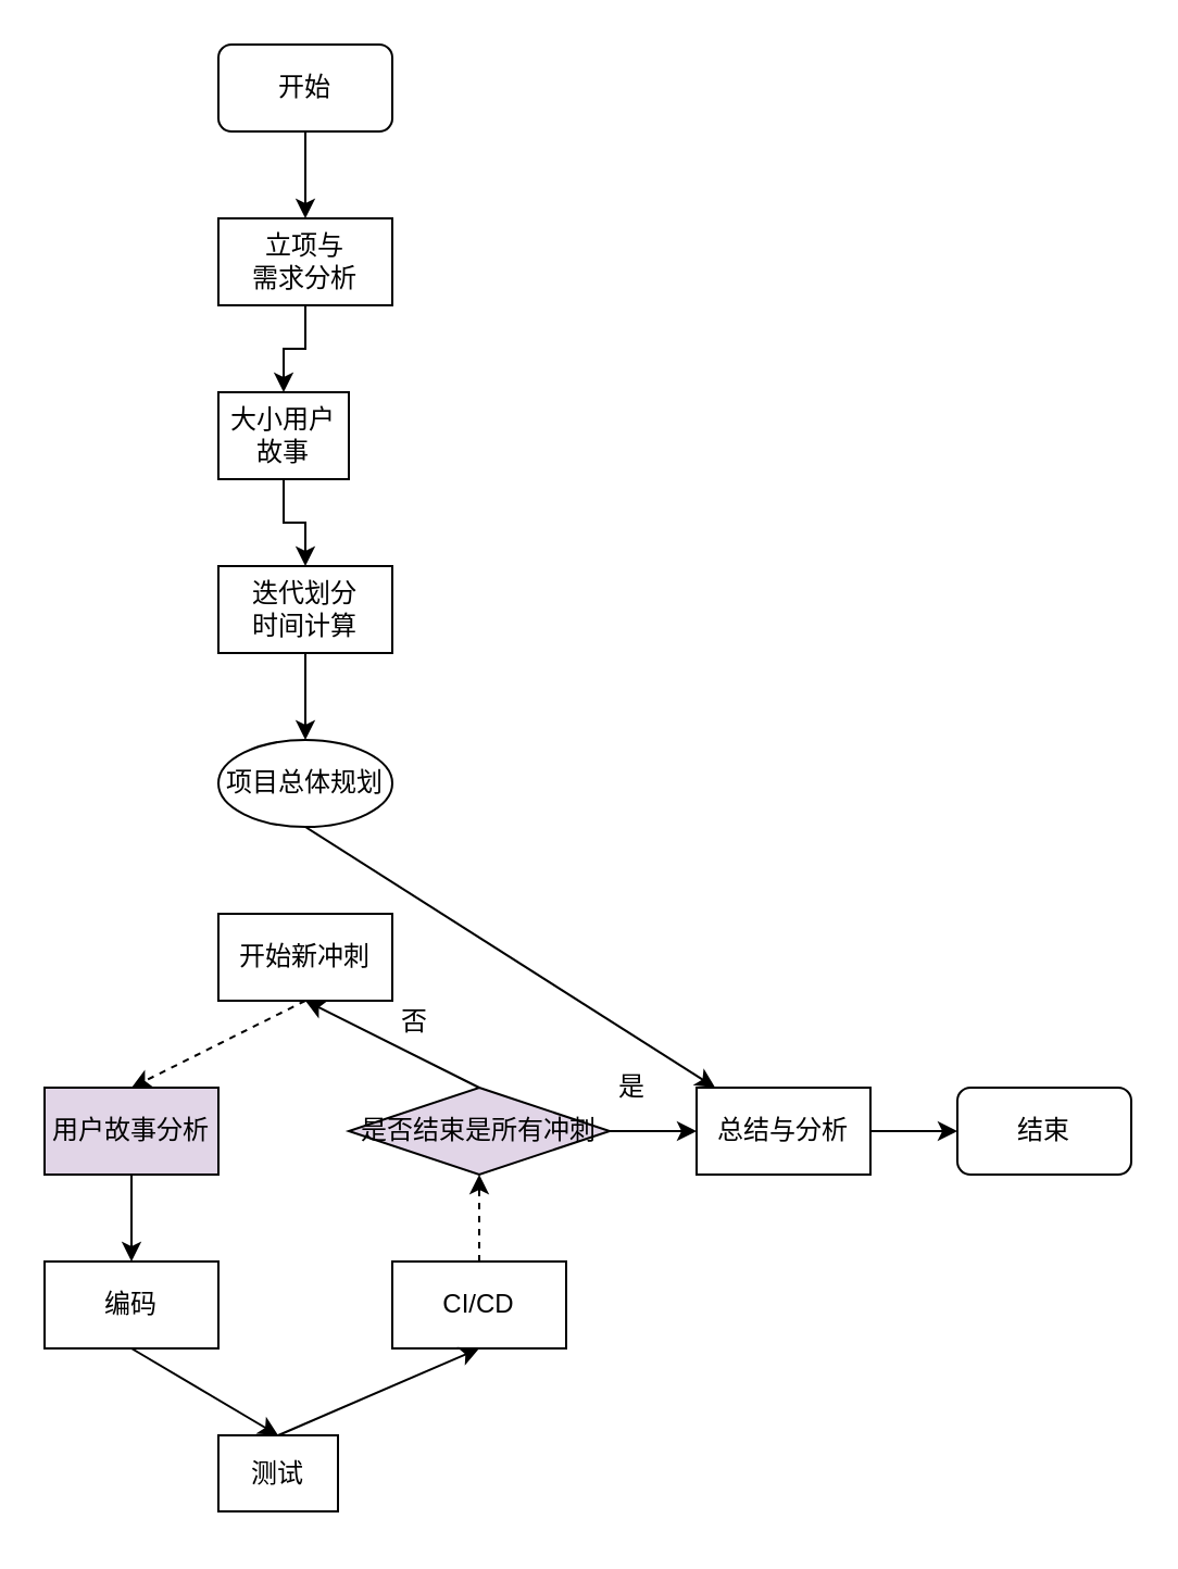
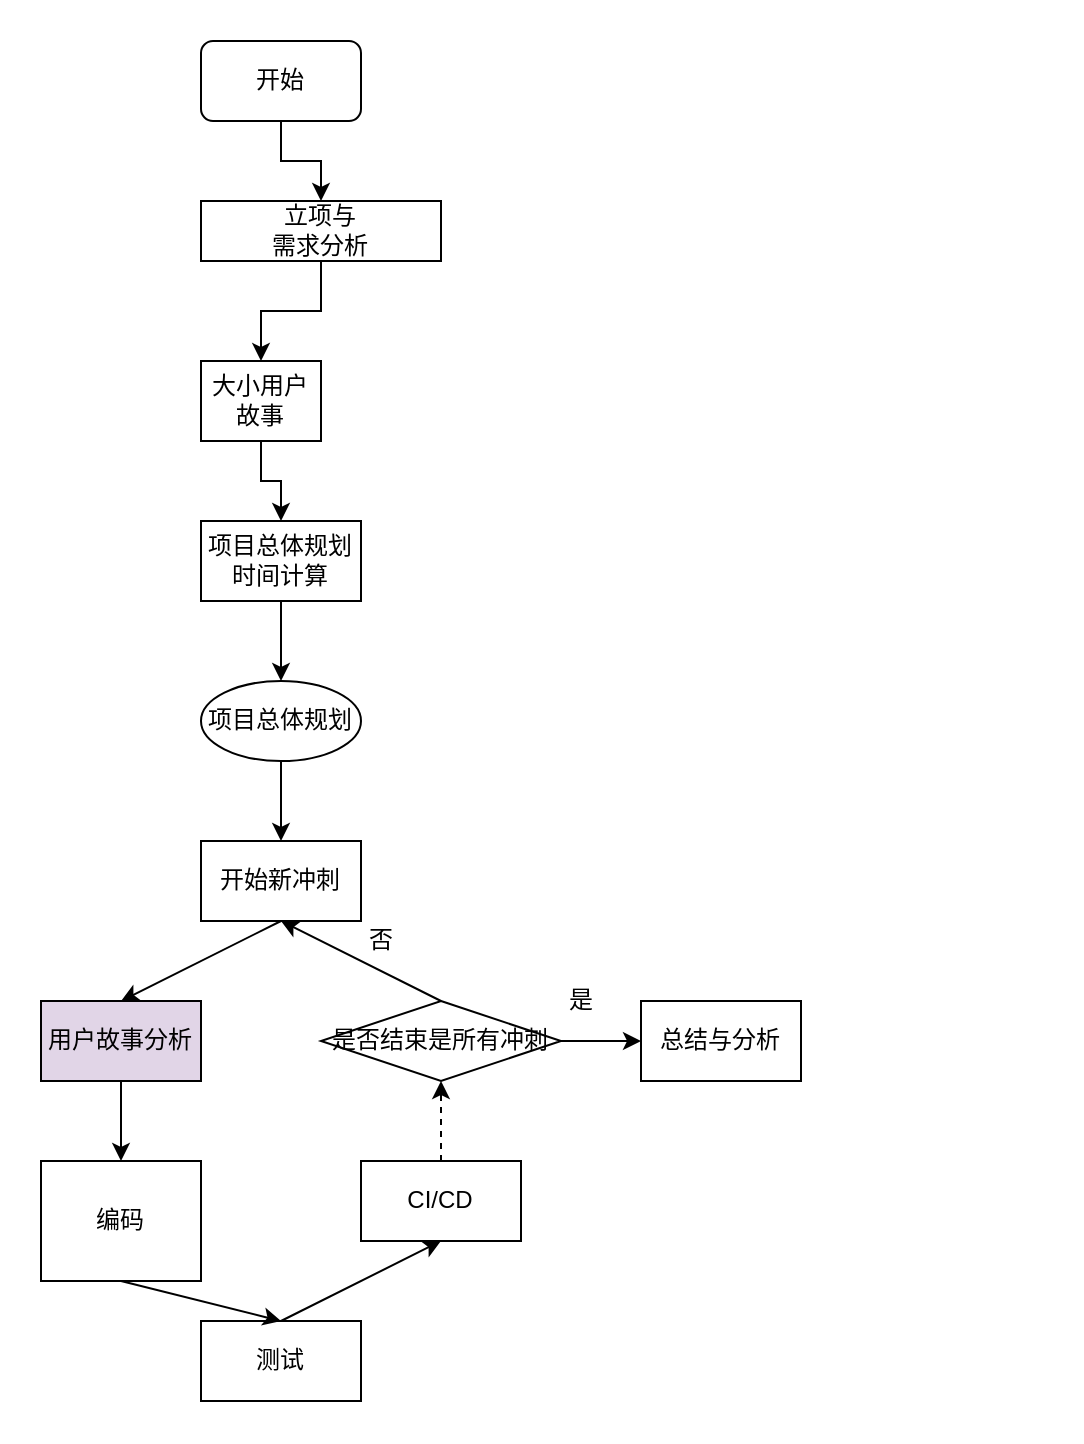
- <mxCell id="5" value="立项与&lt;br&gt;需求分析" style="rounded=0;whiteSpace=wrap;html=1;" parent="1" vertex="1"><mxGeometry x="100" y="100" width="80" height="40" as="geometry" /></mxCell>
+ <mxCell id="5" value="立项与&lt;br&gt;需求分析" style="rounded=0;whiteSpace=wrap;html=1;" parent="1" vertex="1"><mxGeometry x="100" y="100" width="120" height="30" as="geometry" /></mxCell>
- <mxCell id="9" value="迭代划分&lt;br&gt;时间计算" style="rounded=0;whiteSpace=wrap;html=1;" parent="1" vertex="1"><mxGeometry x="100" y="260" width="80" height="40" as="geometry" /></mxCell>
+ <mxCell id="9" value="项目总体规划&lt;br&gt;时间计算" style="rounded=0;whiteSpace=wrap;html=1;" parent="1" vertex="1"><mxGeometry x="100" y="260" width="80" height="40" as="geometry" /></mxCell>
- <mxCell id="29" value="" style="endArrow=classic;html=1;rounded=0;exitX=0.5;exitY=1;exitDx=0;exitDy=0;" edge="1" parent="1" source="28" target="26"><mxGeometry width="50" height="50" relative="1" as="geometry"><mxPoint x="130" y="410" as="sourcePoint" /><mxPoint x="180" y="360" as="targetPoint" /></mxGeometry></mxCell>
+ <mxCell id="29" value="" style="endArrow=classic;html=1;rounded=0;exitX=0.5;exitY=1;exitDx=0;exitDy=0;entryX=0.5;entryY=0;entryDx=0;entryDy=0;" edge="1" parent="1" source="28" target="10"><mxGeometry width="50" height="50" relative="1" as="geometry"><mxPoint x="130" y="410" as="sourcePoint" /><mxPoint x="180" y="360" as="targetPoint" /></mxGeometry></mxCell>
- <mxCell id="15" value="" style="endArrow=classic;html=1;rounded=0;exitX=0.5;exitY=1;exitDx=0;exitDy=0;entryX=0.5;entryY=0;entryDx=0;entryDy=0;dashed=1;" parent="1" source="10" target="12" edge="1"><mxGeometry width="50" height="50" relative="1" as="geometry"><mxPoint x="130" y="510" as="sourcePoint" /><mxPoint x="180" y="460" as="targetPoint" /></mxGeometry></mxCell>
+ <mxCell id="15" value="" style="endArrow=classic;html=1;rounded=0;exitX=0.5;exitY=1;exitDx=0;exitDy=0;entryX=0.5;entryY=0;entryDx=0;entryDy=0;" parent="1" source="10" target="12" edge="1"><mxGeometry width="50" height="50" relative="1" as="geometry"><mxPoint x="130" y="510" as="sourcePoint" /><mxPoint x="180" y="460" as="targetPoint" /></mxGeometry></mxCell>
- <mxCell id="21" value="是否结束是所有冲刺" style="rhombus;whiteSpace=wrap;html=1;fillColor=#e1d5e7;" parent="1" vertex="1"><mxGeometry x="160" y="500" width="120" height="40" as="geometry" /></mxCell>
+ <mxCell id="21" value="是否结束是所有冲刺" style="rhombus;whiteSpace=wrap;html=1;" parent="1" vertex="1"><mxGeometry x="160" y="500" width="120" height="40" as="geometry" /></mxCell>
- <mxCell id="25" value="" style="edgeStyle=orthogonalEdgeStyle;rounded=0;orthogonalLoop=1;jettySize=auto;html=1;" parent="1" source="26" target="27" edge="1"><mxGeometry relative="1" as="geometry" /></mxCell>
- <mxCell id="27" value="结束" style="rounded=1;whiteSpace=wrap;html=1;" parent="1" vertex="1"><mxGeometry x="440" y="500" width="80" height="40" as="geometry" /></mxCell>
- <mxCell id="13" value="编码" style="rounded=0;whiteSpace=wrap;html=1;" parent="1" vertex="1"><mxGeometry x="20" y="580" width="80" height="40" as="geometry" /></mxCell>
+ <mxCell id="13" value="编码" style="rounded=0;whiteSpace=wrap;html=1;" parent="1" vertex="1"><mxGeometry x="20" y="580" width="80" height="60" as="geometry" /></mxCell>
- <mxCell id="14" value="测试" style="rounded=0;whiteSpace=wrap;html=1;" parent="1" vertex="1"><mxGeometry x="100" y="660" width="55" height="35" as="geometry" /></mxCell>
+ <mxCell id="14" value="测试" style="rounded=0;whiteSpace=wrap;html=1;" parent="1" vertex="1"><mxGeometry x="100" y="660" width="80" height="40" as="geometry" /></mxCell>
